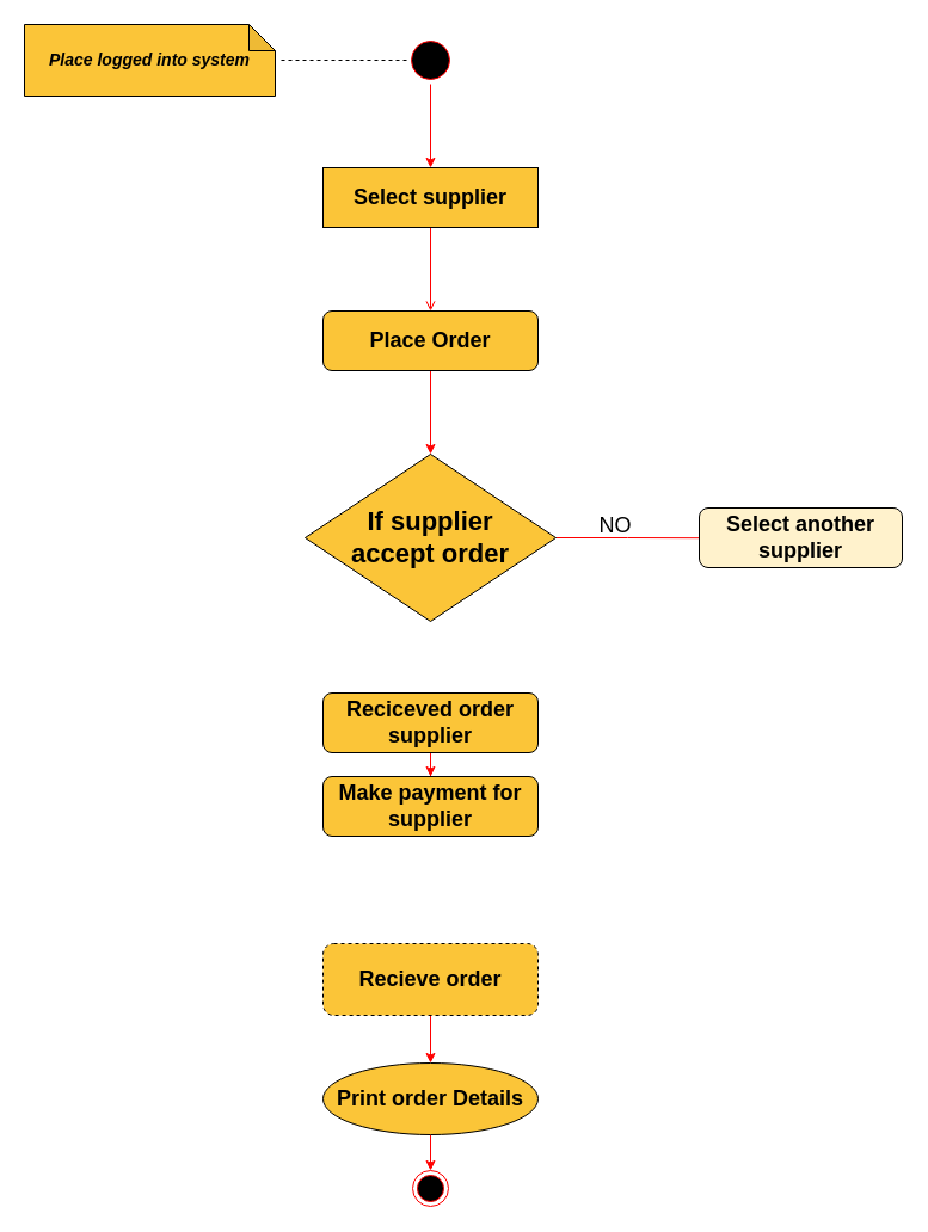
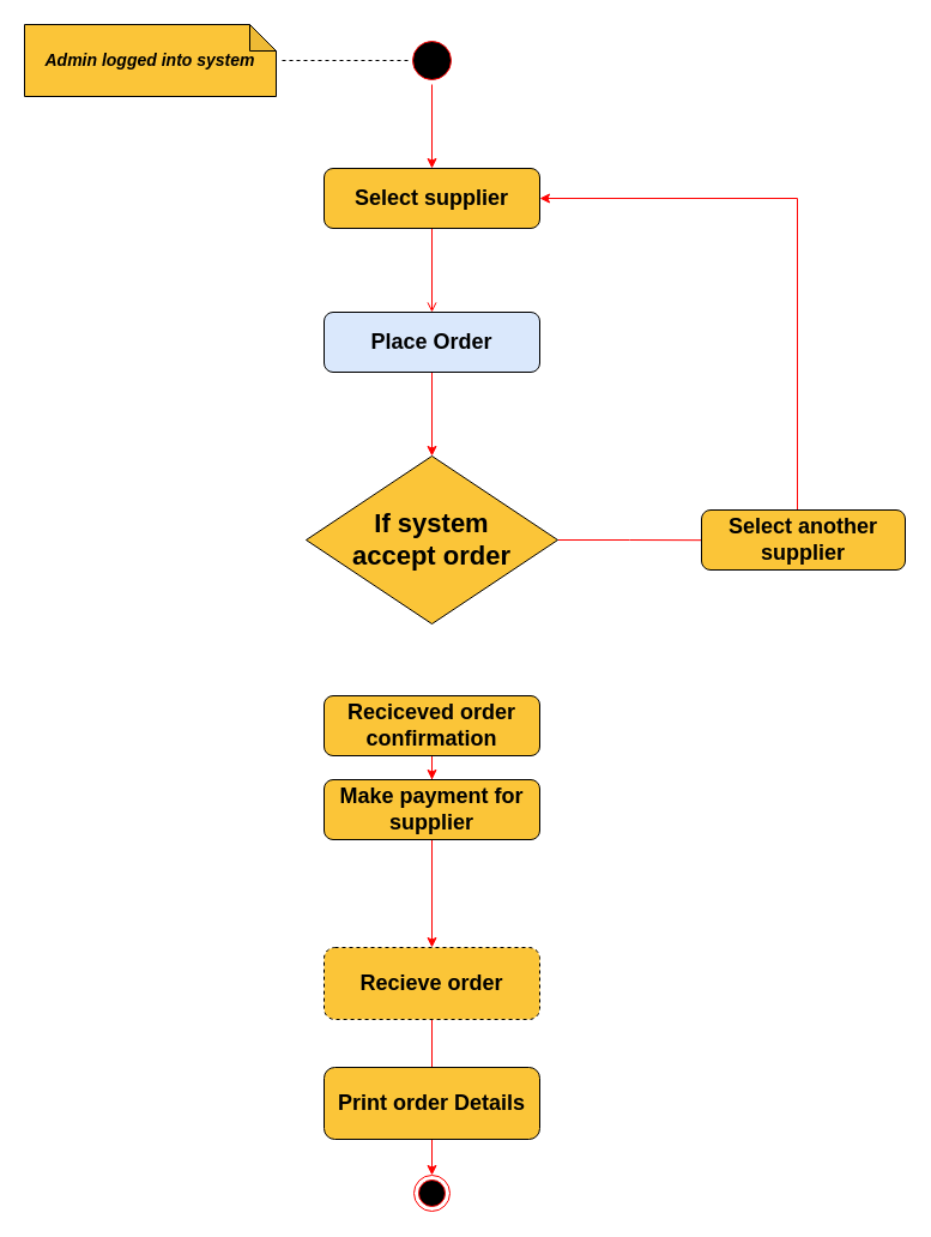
- <mxCell id="2" value="&lt;b style=&quot;&quot;&gt;&lt;i style=&quot;&quot;&gt;&lt;font style=&quot;font-size: 14px;&quot;&gt;Place logged into system&lt;/font&gt;&lt;/i&gt;&lt;/b&gt;" style="shape=note;whiteSpace=wrap;html=1;backgroundOutline=1;darkOpacity=0.05;size=22;fillColor=#FBC538;" parent="1" vertex="1"><mxGeometry x="20" y="20" width="210" height="60" as="geometry" /></mxCell>
+ <mxCell id="2" value="&lt;b style=&quot;&quot;&gt;&lt;i style=&quot;&quot;&gt;&lt;font style=&quot;font-size: 14px;&quot;&gt;Admin logged into system&lt;/font&gt;&lt;/i&gt;&lt;/b&gt;" style="shape=note;whiteSpace=wrap;html=1;backgroundOutline=1;darkOpacity=0.05;size=22;fillColor=#FBC538;" parent="1" vertex="1"><mxGeometry x="20" y="20" width="210" height="60" as="geometry" /></mxCell>
- <mxCell id="7" value="&lt;font style=&quot;font-size: 18px;&quot;&gt;&lt;b&gt;Select supplier&lt;/b&gt;&lt;/font&gt;" style="whiteSpace=wrap;html=1;fillColor=#FBC538;rounded=0;" parent="1" vertex="1"><mxGeometry x="270" y="140" width="180" height="50" as="geometry" /></mxCell>
+ <mxCell id="7" value="&lt;font style=&quot;font-size: 18px;&quot;&gt;&lt;b&gt;Select supplier&lt;/b&gt;&lt;/font&gt;" style="rounded=1;whiteSpace=wrap;html=1;fillColor=#FBC538;" parent="1" vertex="1"><mxGeometry x="270" y="140" width="180" height="50" as="geometry" /></mxCell>
+ <mxCell id="19" style="edgeStyle=orthogonalEdgeStyle;rounded=0;orthogonalLoop=1;jettySize=auto;html=1;exitX=0.5;exitY=0;exitDx=0;exitDy=0;entryX=1;entryY=0.5;entryDx=0;entryDy=0;fontSize=18;strokeColor=#FF0000;" parent="1" source="20" target="7" edge="1"><mxGeometry relative="1" as="geometry"><Array as="points"><mxPoint x="665" y="425" /><mxPoint x="665" y="165" /></Array></mxGeometry></mxCell>
- <mxCell id="9" value="&lt;span style=&quot;font-size: 18px;&quot;&gt;&lt;b&gt;Place Order&lt;/b&gt;&lt;/span&gt;" style="rounded=1;whiteSpace=wrap;html=1;fillColor=#FBC538;" parent="1" vertex="1"><mxGeometry x="270" y="260" width="180" height="50" as="geometry" /></mxCell>
+ <mxCell id="9" value="&lt;span style=&quot;font-size: 18px;&quot;&gt;&lt;b&gt;Place Order&lt;/b&gt;&lt;/span&gt;" style="rounded=1;whiteSpace=wrap;html=1;fillColor=#dae8fc;" parent="1" vertex="1"><mxGeometry x="270" y="260" width="180" height="50" as="geometry" /></mxCell>
- <mxCell id="12" value="&lt;font style=&quot;font-size: 18px;&quot;&gt;NO&lt;/font&gt;" style="text;html=1;strokeColor=none;fillColor=none;align=center;verticalAlign=middle;whiteSpace=wrap;rounded=0;" parent="1" vertex="1"><mxGeometry x="485" y="425" width="60" height="30" as="geometry" /></mxCell>
- <mxCell id="11" value="&lt;font style=&quot;font-size: 22px;&quot;&gt;&lt;b style=&quot;&quot;&gt;If supplier &lt;br&gt;accept order&lt;/b&gt;&lt;/font&gt;" style="rhombus;whiteSpace=wrap;html=1;fillColor=#FBC538;" parent="1" vertex="1"><mxGeometry x="255" y="380" width="210" height="140" as="geometry" /></mxCell>
+ <mxCell id="11" value="&lt;font style=&quot;font-size: 22px;&quot;&gt;&lt;b style=&quot;&quot;&gt;If system &lt;br&gt;accept order&lt;/b&gt;&lt;/font&gt;" style="rhombus;whiteSpace=wrap;html=1;fillColor=#FBC538;" parent="1" vertex="1"><mxGeometry x="255" y="380" width="210" height="140" as="geometry" /></mxCell>
- <mxCell id="20" value="&lt;span style=&quot;font-size: 18px;&quot;&gt;&lt;b&gt;Select another supplier&lt;/b&gt;&lt;/span&gt;" style="rounded=1;whiteSpace=wrap;html=1;fillColor=#fff2cc;" parent="1" vertex="1"><mxGeometry x="585" y="425" width="170" height="50" as="geometry" /></mxCell>
+ <mxCell id="20" value="&lt;span style=&quot;font-size: 18px;&quot;&gt;&lt;b&gt;Select another supplier&lt;/b&gt;&lt;/span&gt;" style="rounded=1;whiteSpace=wrap;html=1;fillColor=#FBC538;" parent="1" vertex="1"><mxGeometry x="585" y="425" width="170" height="50" as="geometry" /></mxCell>
- <mxCell id="14" value="&lt;span style=&quot;font-size: 18px;&quot;&gt;&lt;b&gt;Reciceved order supplier&lt;/b&gt;&lt;/span&gt;" style="rounded=1;whiteSpace=wrap;html=1;fillColor=#FBC538;" parent="1" vertex="1"><mxGeometry x="270" y="580" width="180" height="50" as="geometry" /></mxCell>
+ <mxCell id="14" value="&lt;span style=&quot;font-size: 18px;&quot;&gt;&lt;b&gt;Reciceved order confirmation&lt;/b&gt;&lt;/span&gt;" style="rounded=1;whiteSpace=wrap;html=1;fillColor=#FBC538;" parent="1" vertex="1"><mxGeometry x="270" y="580" width="180" height="50" as="geometry" /></mxCell>
+ <mxCell id="15" style="edgeStyle=orthogonalEdgeStyle;rounded=0;orthogonalLoop=1;jettySize=auto;html=1;exitX=0.5;exitY=1;exitDx=0;exitDy=0;entryX=0.5;entryY=0;entryDx=0;entryDy=0;fontSize=18;strokeColor=#FF0000;" parent="1" source="16" target="18" edge="1"><mxGeometry relative="1" as="geometry" /></mxCell>
- <mxCell id="17" style="edgeStyle=orthogonalEdgeStyle;rounded=0;orthogonalLoop=1;jettySize=auto;html=1;exitX=0.5;exitY=1;exitDx=0;exitDy=0;entryX=0.5;entryY=0;entryDx=0;entryDy=0;fontSize=18;strokeColor=#FF0000;" parent="1" source="18" target="22" edge="1"><mxGeometry relative="1" as="geometry" /></mxCell>
+ <mxCell id="17" style="edgeStyle=orthogonalEdgeStyle;rounded=0;orthogonalLoop=1;jettySize=auto;html=1;exitX=0.5;exitY=1;exitDx=0;exitDy=0;entryX=0.5;entryY=0;entryDx=0;entryDy=0;fontSize=18;strokeColor=#FF0000;endArrow=none;" parent="1" source="18" target="22" edge="1"><mxGeometry relative="1" as="geometry" /></mxCell>
- <mxCell id="22" value="&lt;div style=&quot;text-align: right;&quot;&gt;&lt;span style=&quot;font-size: 18px; background-color: initial;&quot;&gt;&lt;b&gt;Print order Details&lt;/b&gt;&lt;/span&gt;&lt;/div&gt;" style="ellipse;whiteSpace=wrap;html=1;fillColor=#FBC538;" parent="1" vertex="1"><mxGeometry x="270" y="890" width="180" height="60" as="geometry" /></mxCell>
+ <mxCell id="22" value="&lt;div style=&quot;text-align: right;&quot;&gt;&lt;span style=&quot;font-size: 18px; background-color: initial;&quot;&gt;&lt;b&gt;Print order Details&lt;/b&gt;&lt;/span&gt;&lt;/div&gt;" style="rounded=1;whiteSpace=wrap;html=1;fillColor=#FBC538;" parent="1" vertex="1"><mxGeometry x="270" y="890" width="180" height="60" as="geometry" /></mxCell>
